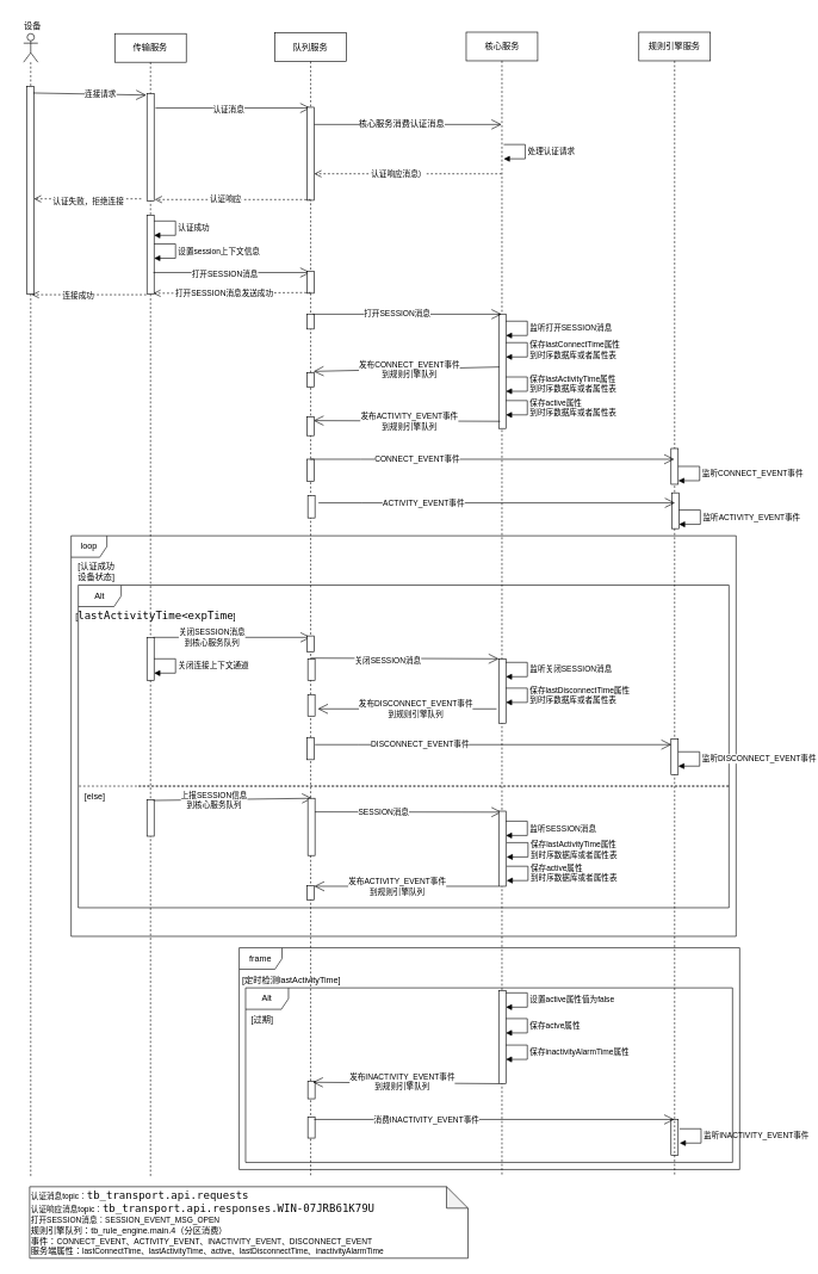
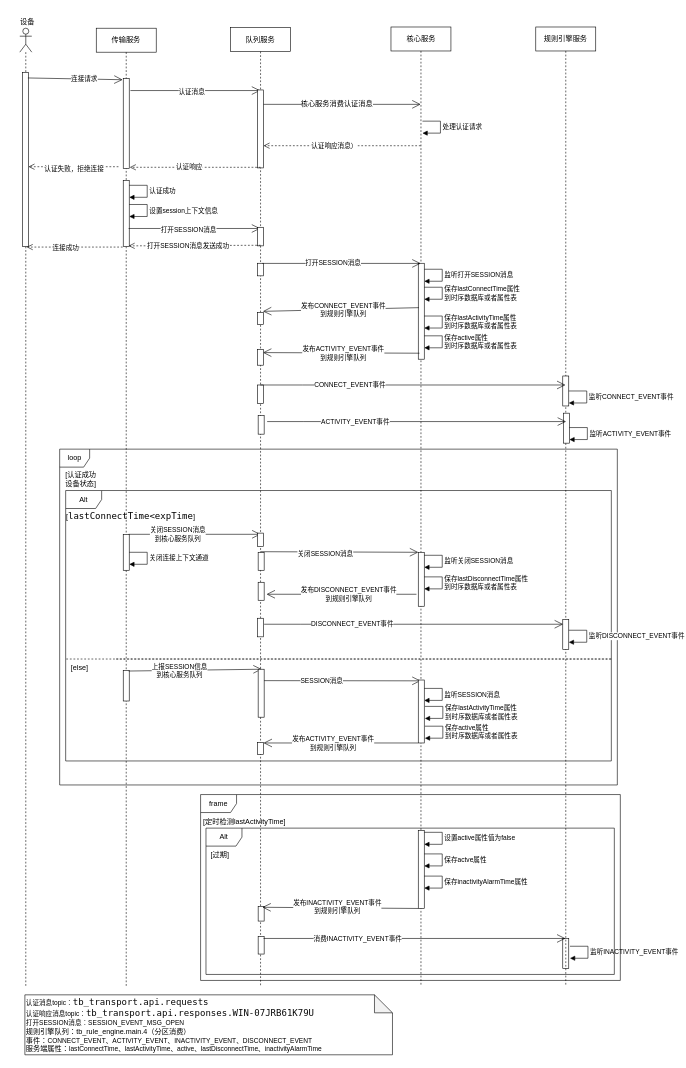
- <mxCell id="66" value="[&lt;span style=&quot;font-family: &amp;quot;JetBrains Mono&amp;quot;, monospace; font-size: 11.3pt; background-color: initial;&quot;&gt;lastActivityTime&amp;lt;expTime&lt;/span&gt;&lt;span style=&quot;background-color: initial;&quot;&gt;]&lt;/span&gt;" style="text;html=1;align=center;verticalAlign=middle;resizable=0;points=[];autosize=1;strokeColor=none;fillColor=none;" parent="1" vertex="1"><mxGeometry x="107" y="845" width="220" height="30" as="geometry" /></mxCell>
+ <mxCell id="66" value="[&lt;span style=&quot;font-family: &amp;quot;JetBrains Mono&amp;quot;, monospace; font-size: 11.3pt; background-color: initial;&quot;&gt;lastConnectTime&amp;lt;expTime&lt;/span&gt;&lt;span style=&quot;background-color: initial;&quot;&gt;]&lt;/span&gt;" style="text;html=1;align=center;verticalAlign=middle;resizable=0;points=[];autosize=1;strokeColor=none;fillColor=none;" parent="1" vertex="1"><mxGeometry x="107" y="845" width="220" height="30" as="geometry" /></mxCell>
